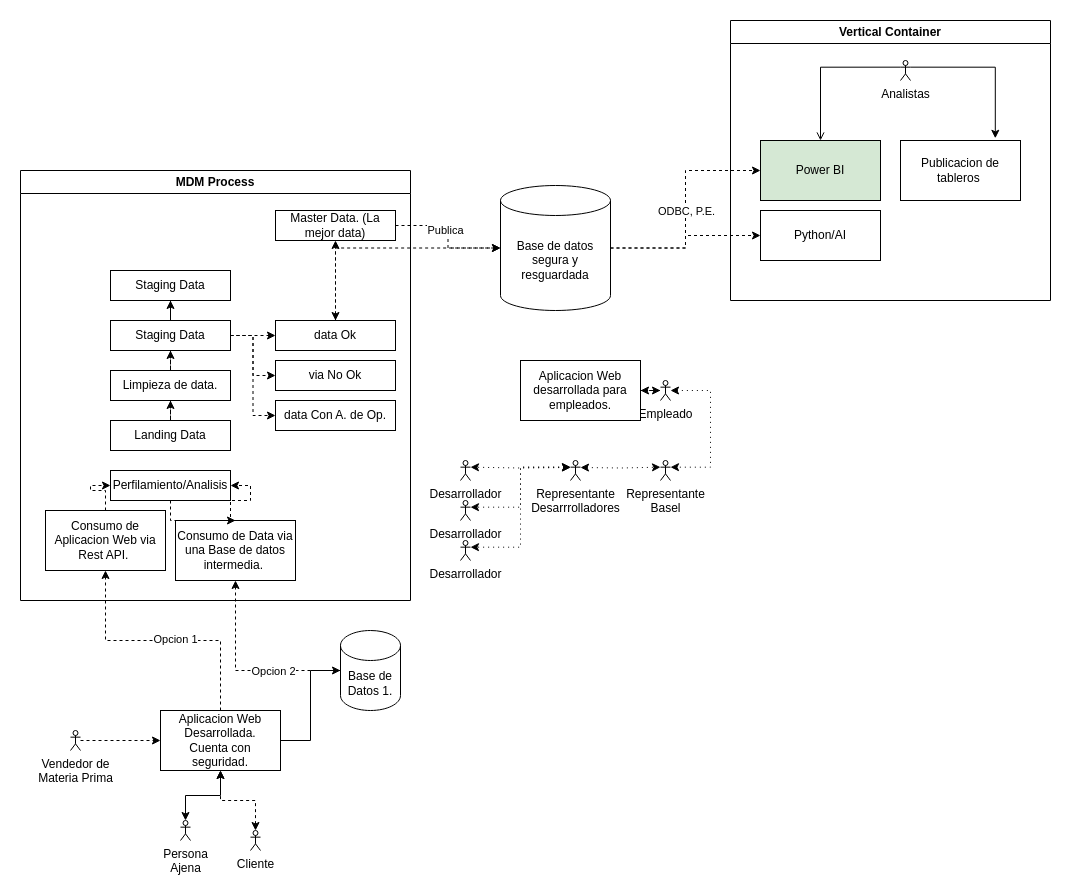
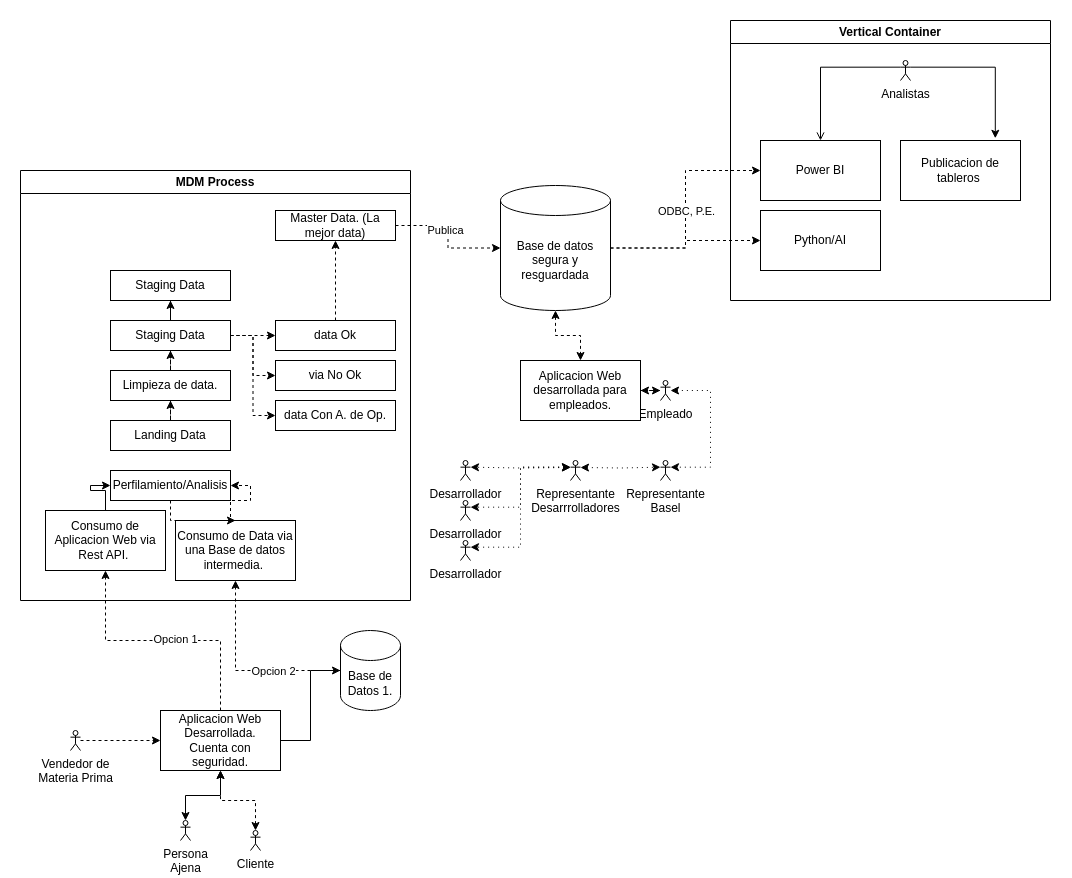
- <mxCell id="56" value="Power BI" style="whiteSpace=wrap;html=1;fillColor=#d5e8d4;" parent="1" vertex="1"><mxGeometry x="760" y="140" width="120" height="60" as="geometry" /></mxCell>
+ <mxCell id="56" value="Power BI" style="whiteSpace=wrap;html=1;" parent="1" vertex="1"><mxGeometry x="760" y="140" width="120" height="60" as="geometry" /></mxCell>
- <mxCell id="62" value="Python/AI" style="whiteSpace=wrap;html=1;" parent="1" vertex="1"><mxGeometry x="760" y="210" width="120" height="50" as="geometry" /></mxCell>
+ <mxCell id="62" value="Python/AI" style="whiteSpace=wrap;html=1;" parent="1" vertex="1"><mxGeometry x="760" y="210" width="120" height="60" as="geometry" /></mxCell>
- <mxCell id="47" value="" style="edgeStyle=orthogonalEdgeStyle;rounded=0;orthogonalLoop=1;jettySize=auto;html=1;dashed=1;endArrow=classic;endFill=1;startArrow=classic;startFill=1;" parent="1" source="51" target="40" edge="1"><mxGeometry relative="1" as="geometry" /></mxCell>
+ <mxCell id="47" value="" style="edgeStyle=orthogonalEdgeStyle;rounded=0;orthogonalLoop=1;jettySize=auto;html=1;dashed=1;endArrow=classic;endFill=1;startArrow=classic;startFill=1;" parent="1" source="51" target="52" edge="1"><mxGeometry relative="1" as="geometry" /></mxCell>
- <mxCell id="26" style="edgeStyle=orthogonalEdgeStyle;rounded=0;orthogonalLoop=1;jettySize=auto;html=1;entryX=0;entryY=0.5;entryDx=0;entryDy=0;dashed=1;" parent="1" source="27" target="29" edge="1"><mxGeometry relative="1" as="geometry" /></mxCell>
+ <mxCell id="26" style="edgeStyle=orthogonalEdgeStyle;rounded=0;orthogonalLoop=1;jettySize=auto;html=1;entryX=0;entryY=0.5;entryDx=0;entryDy=0;dashed=0;" parent="1" source="27" target="29" edge="1"><mxGeometry relative="1" as="geometry" /></mxCell>
